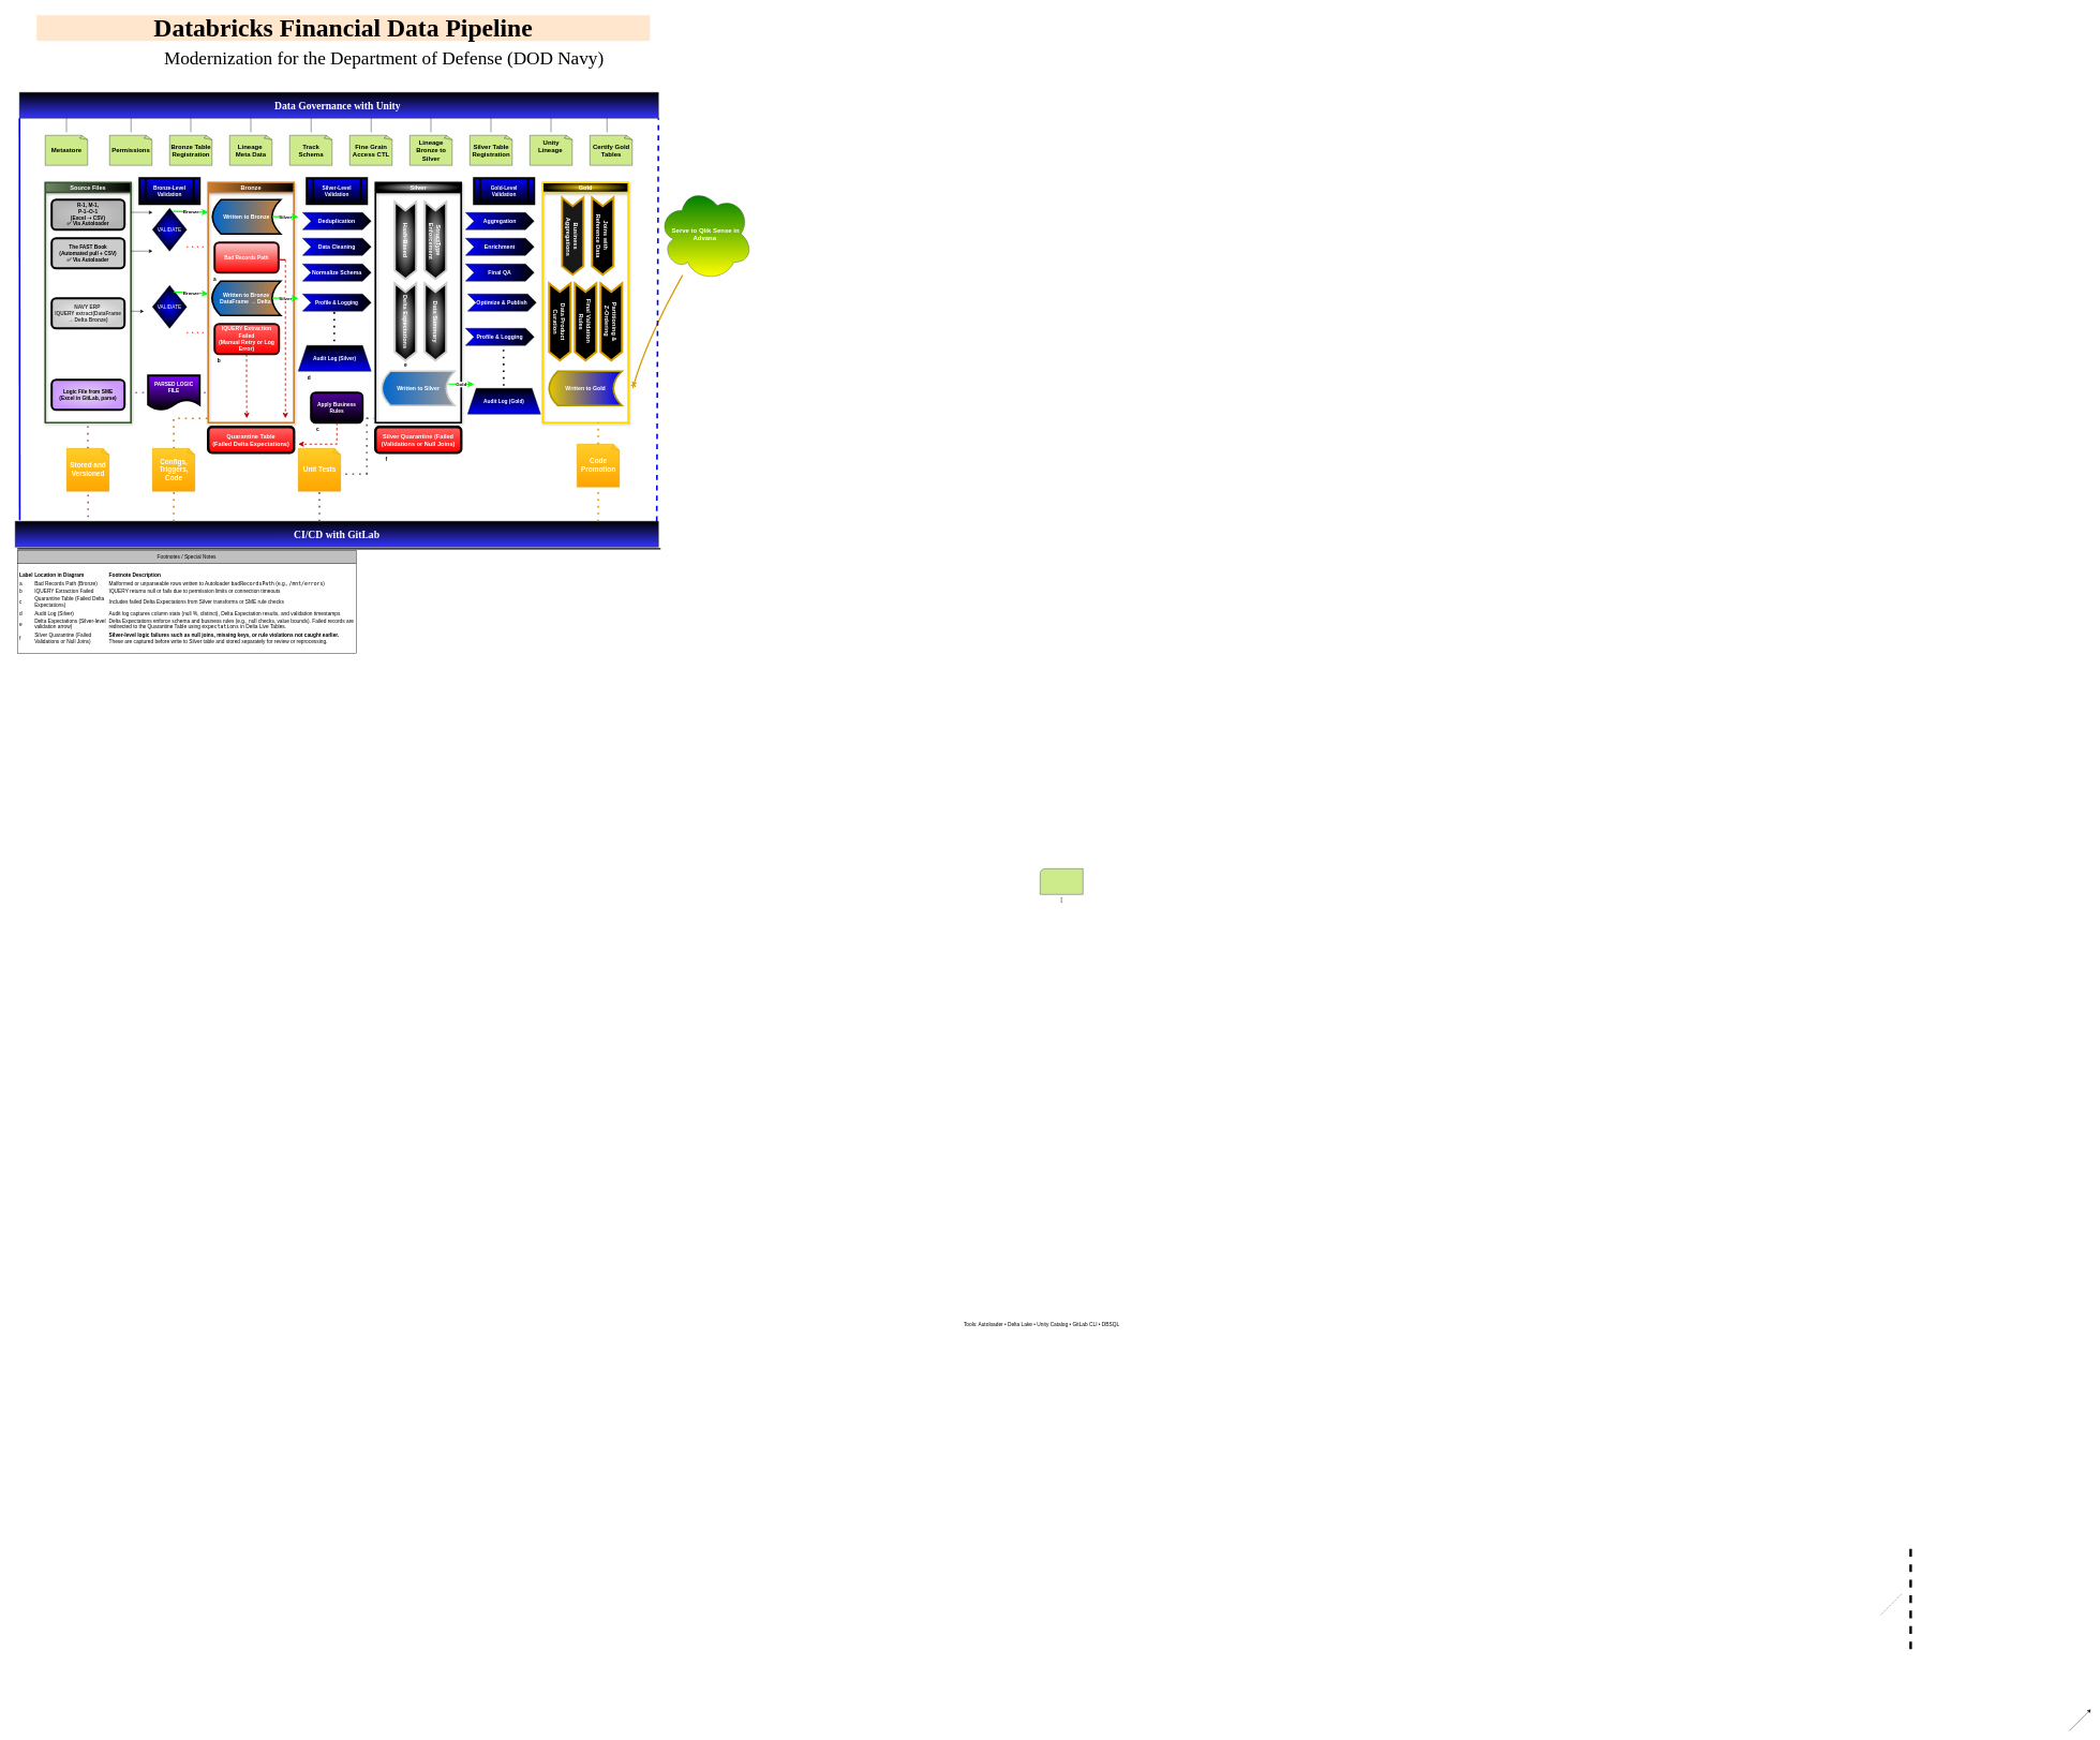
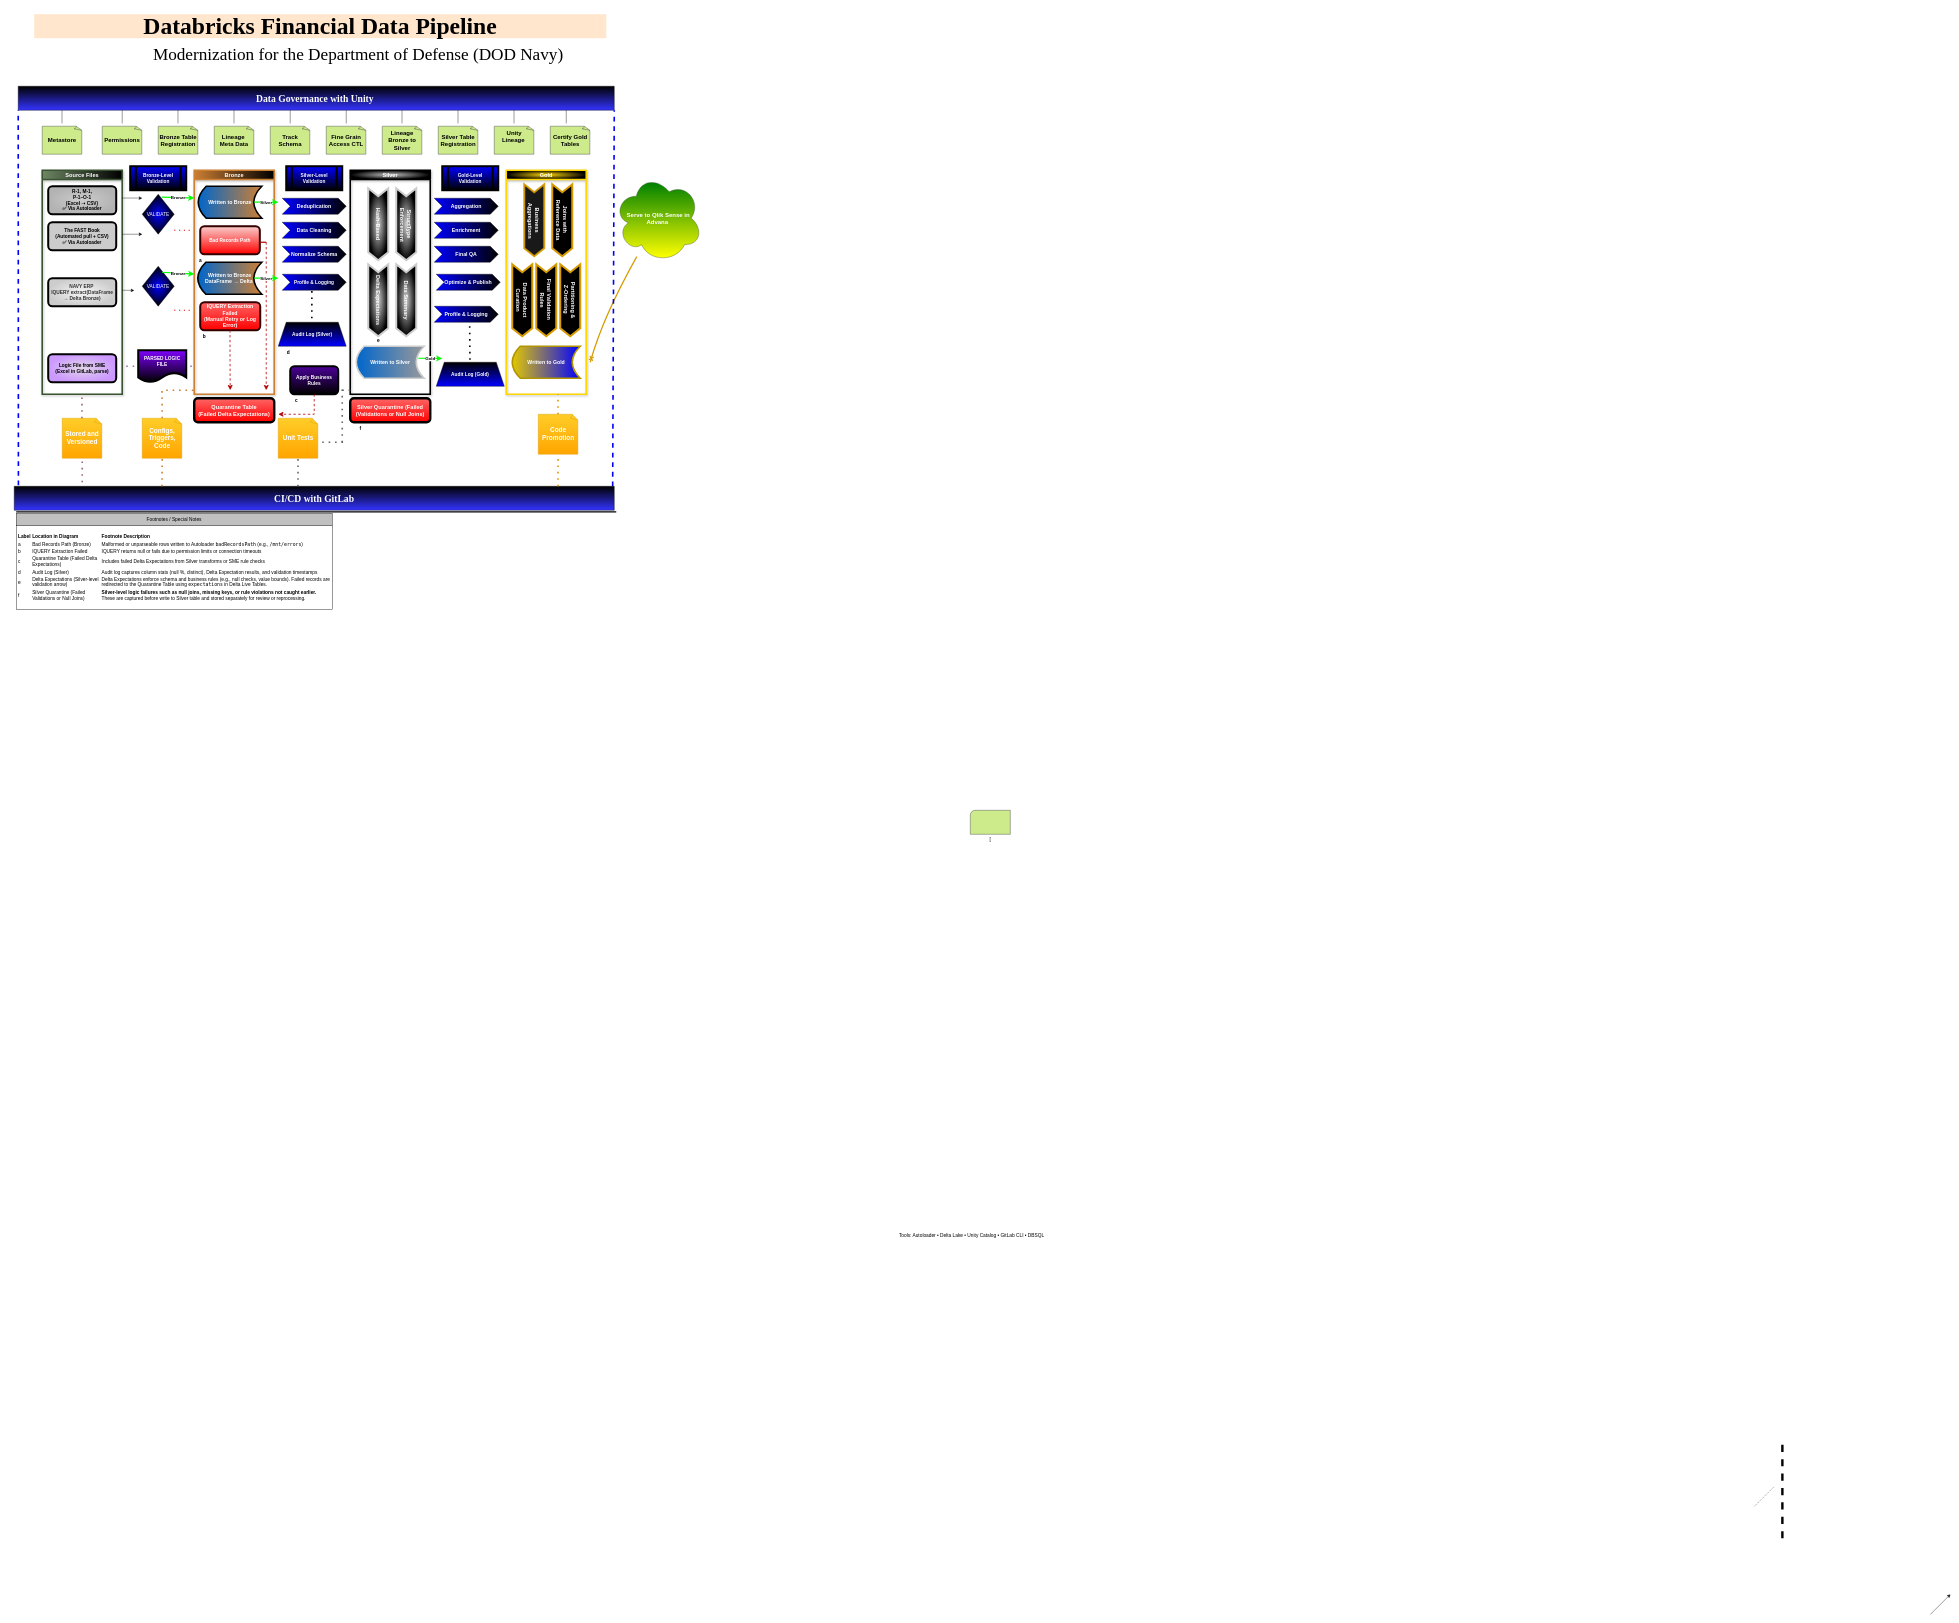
- <mxCell id="106" value="" style="endArrow=none;dashed=0;html=1;rounded=0;strokeColor=#0000FF;startSize=11;endSize=10;strokeWidth=4;exitX=0.007;exitY=-0.04;exitDx=0;exitDy=0;exitPerimeter=0;entryX=0;entryY=1;entryDx=0;entryDy=0;" parent="1" source="108" target="42" edge="1"><mxGeometry width="50" height="50" relative="1" as="geometry"><mxPoint x="30" y="1050" as="sourcePoint" /><mxPoint x="30" y="290" as="targetPoint" /></mxGeometry></mxCell>
+ <mxCell id="106" value="" style="endArrow=none;dashed=1;html=1;rounded=0;strokeColor=#0000FF;startSize=11;endSize=10;strokeWidth=4;exitX=0.007;exitY=-0.04;exitDx=0;exitDy=0;exitPerimeter=0;entryX=0;entryY=1;entryDx=0;entryDy=0;" parent="1" source="108" target="42" edge="1"><mxGeometry width="50" height="50" relative="1" as="geometry"><mxPoint x="30" y="1050" as="sourcePoint" /><mxPoint x="30" y="290" as="targetPoint" /></mxGeometry></mxCell>
